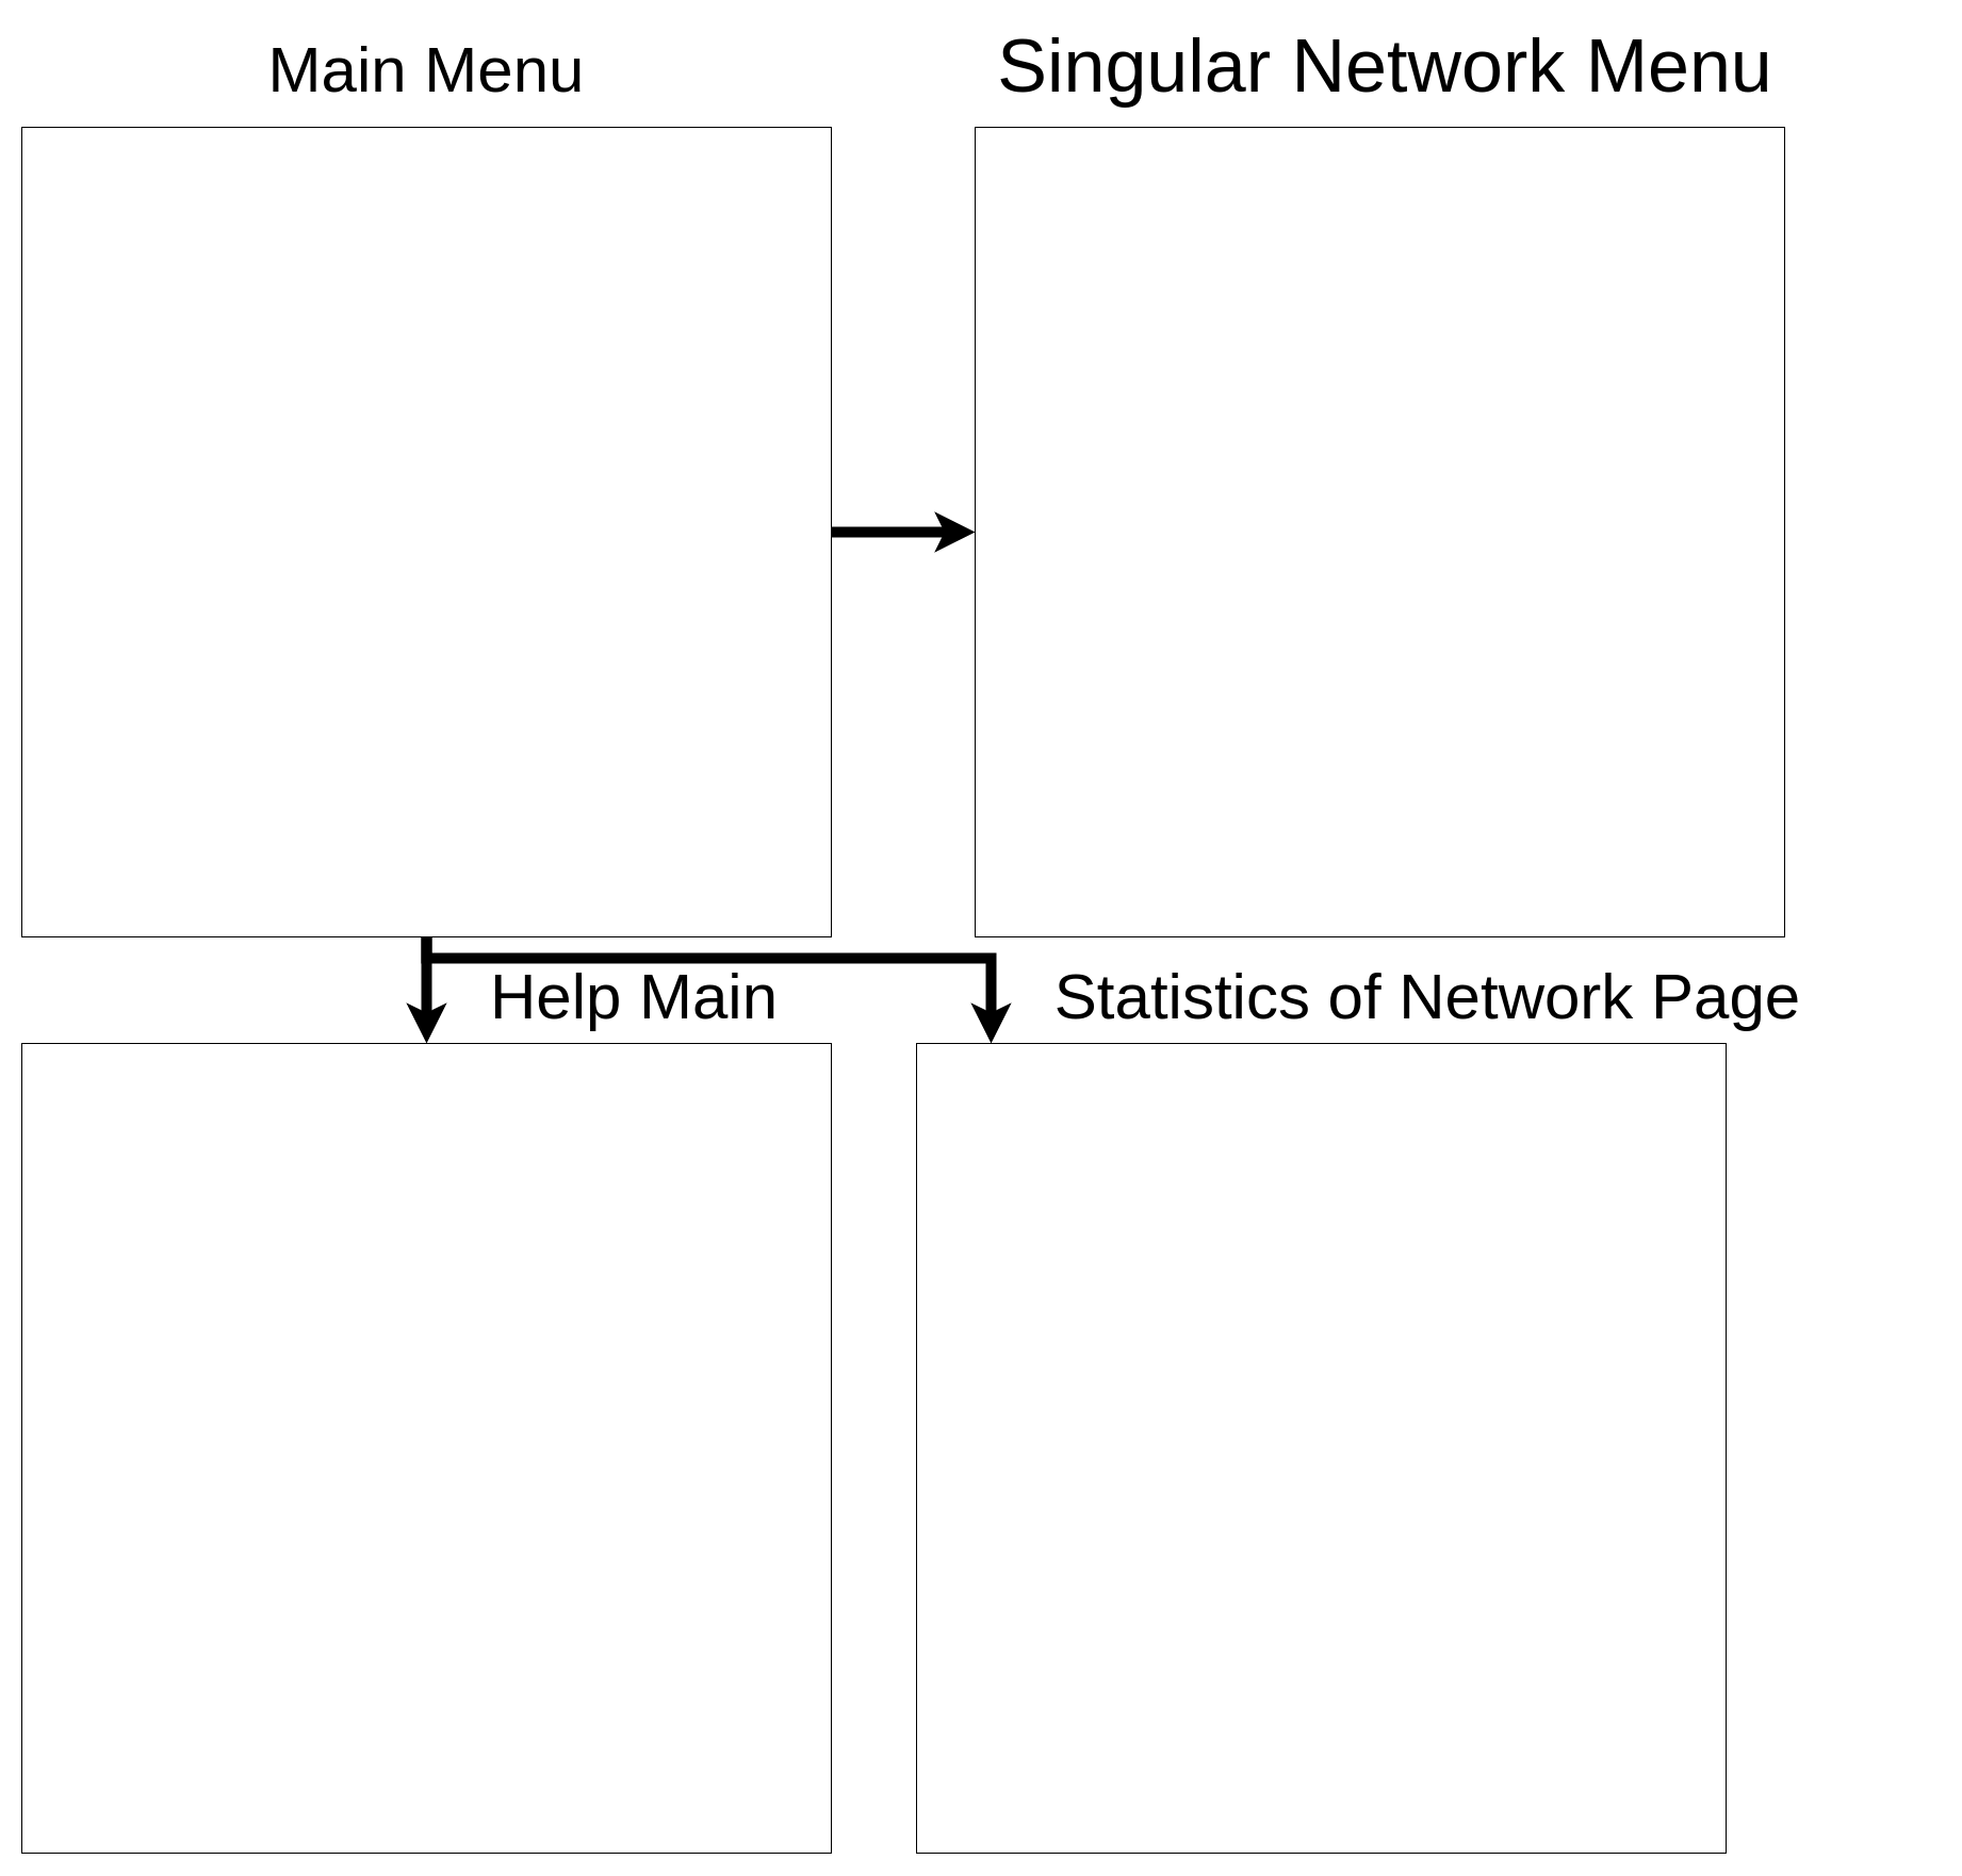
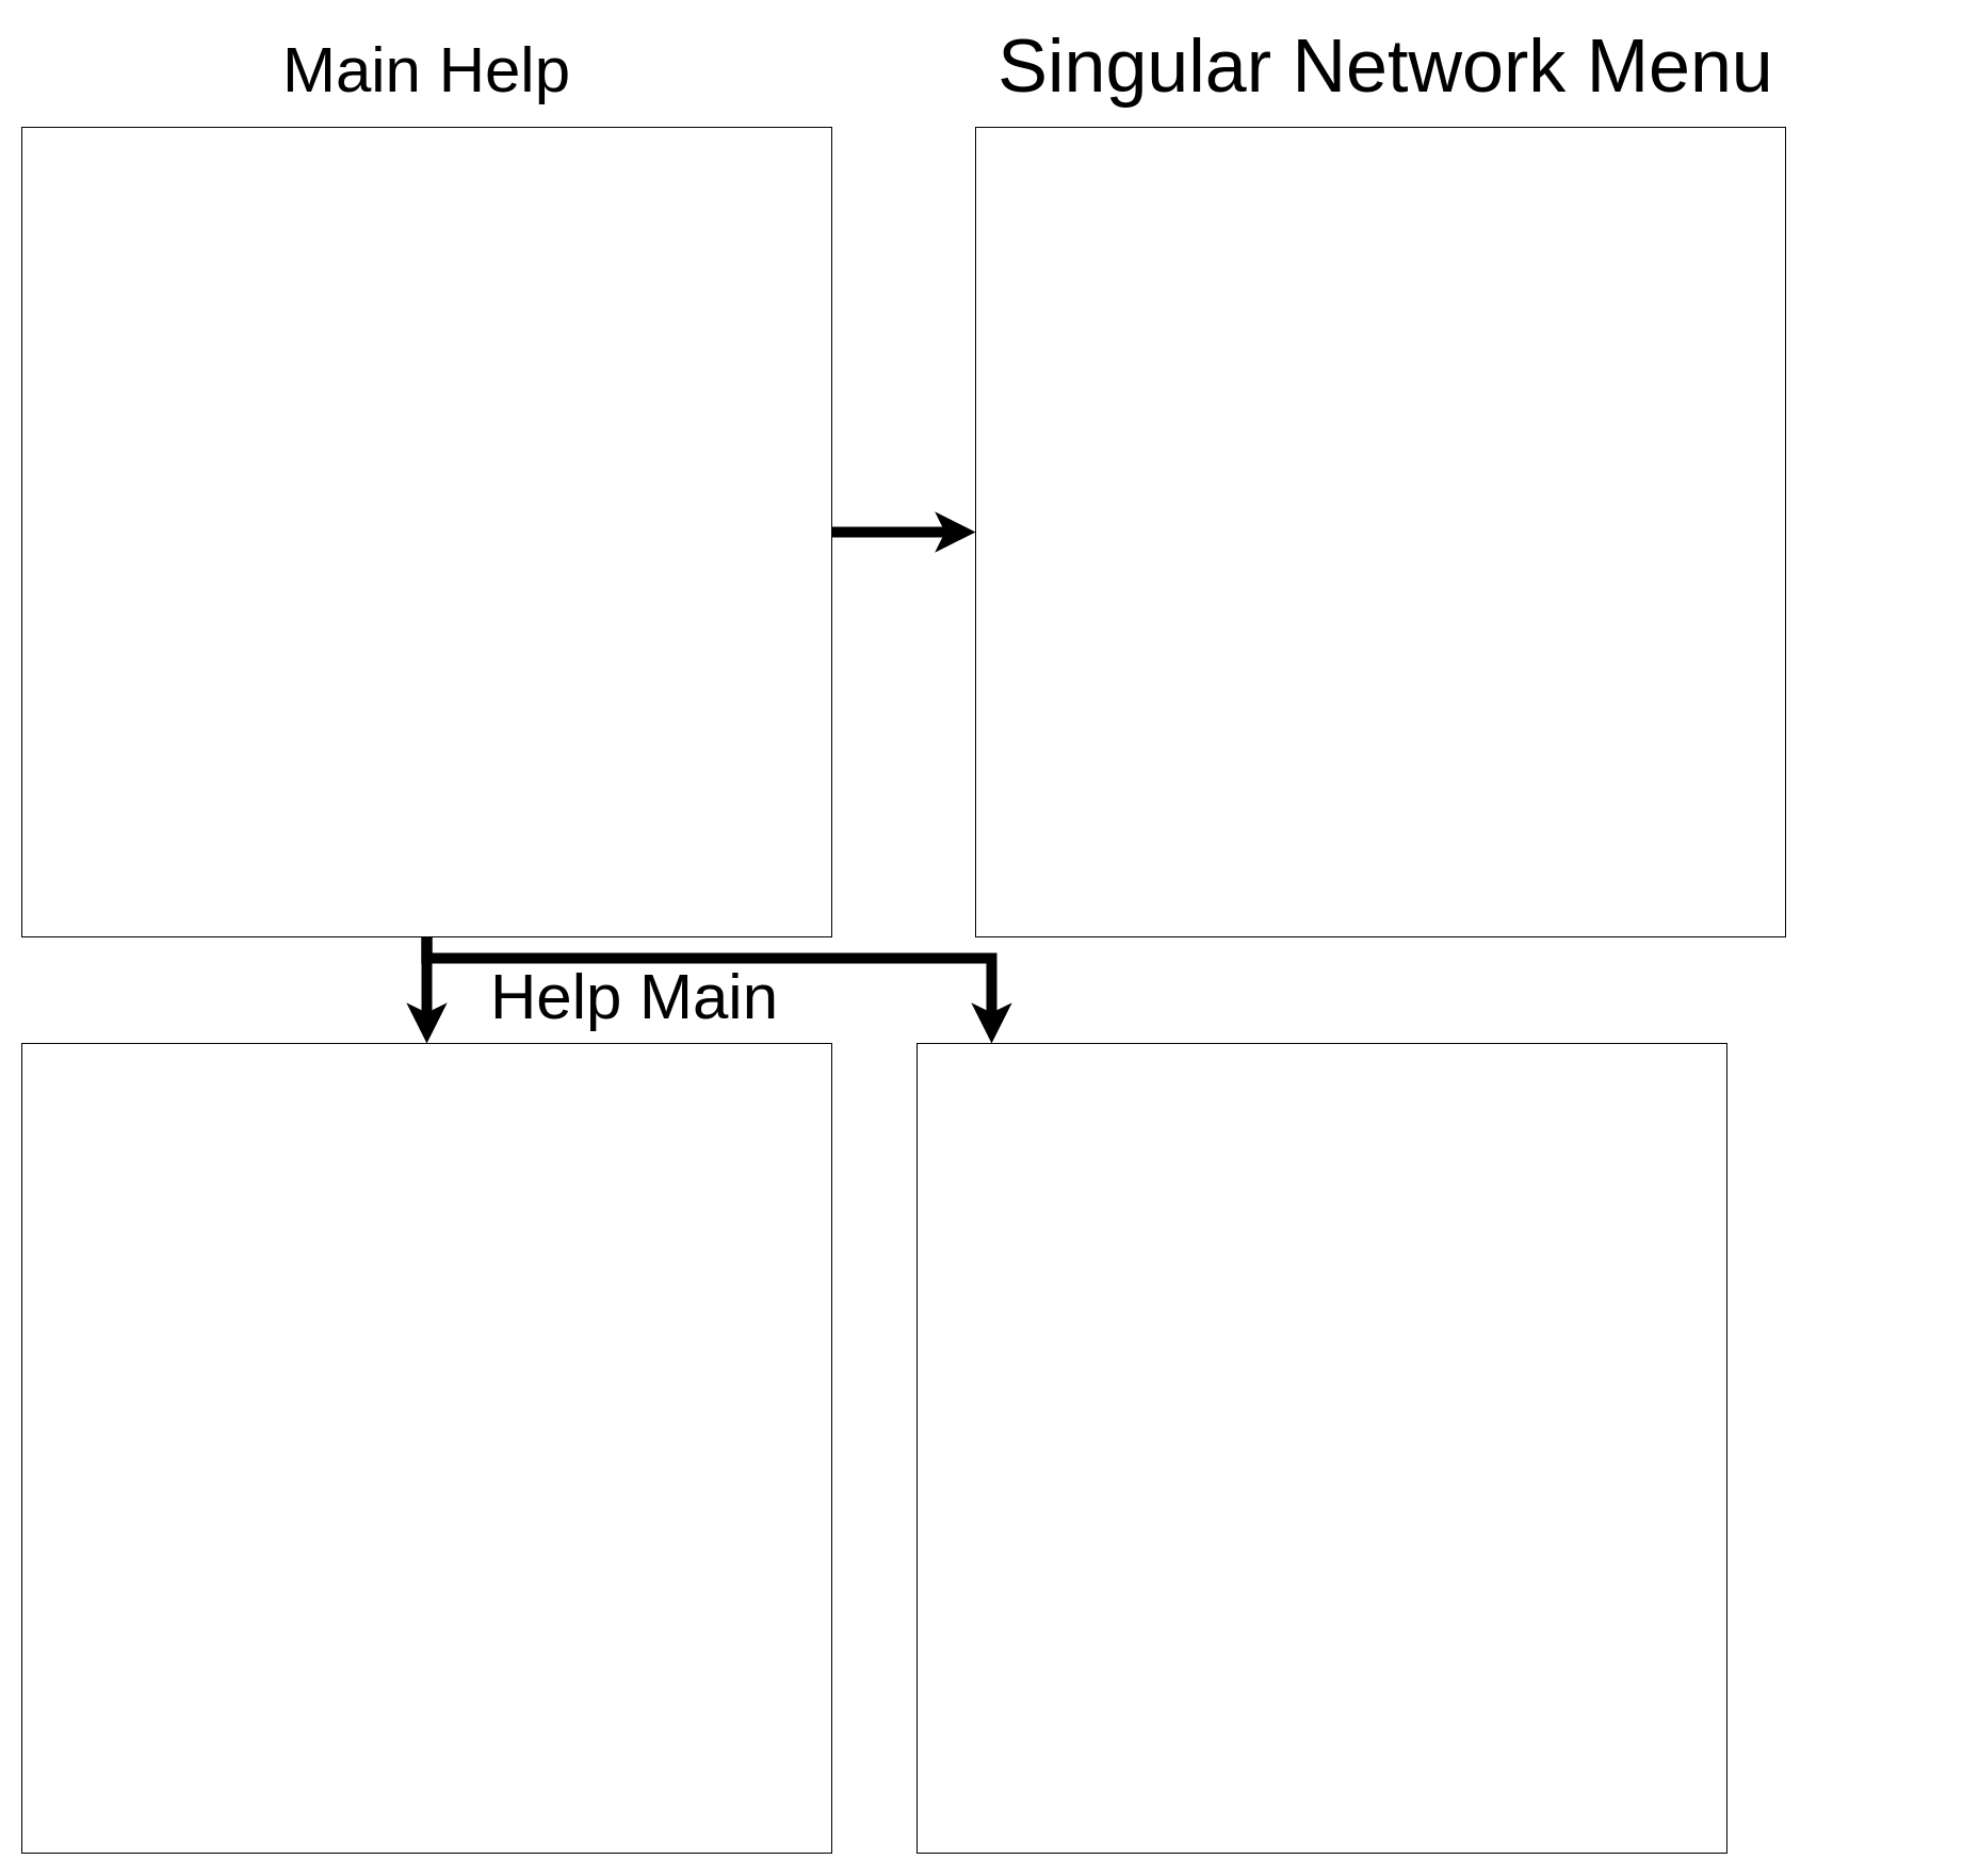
- <mxCell id="9" value="&lt;font style=&quot;font-size: 60px&quot;&gt;Main Menu&lt;/font&gt;" style="text;html=1;strokeColor=none;fillColor=none;align=center;verticalAlign=middle;whiteSpace=wrap;rounded=0;fontSize=90;" parent="1" vertex="1"><mxGeometry x="115" y="20" width="570" height="30" as="geometry" /></mxCell>
+ <mxCell id="9" value="&lt;font style=&quot;font-size: 60px&quot;&gt;Main Help&lt;/font&gt;" style="text;html=1;strokeColor=none;fillColor=none;align=center;verticalAlign=middle;whiteSpace=wrap;rounded=0;fontSize=90;" parent="1" vertex="1"><mxGeometry x="115" y="20" width="570" height="30" as="geometry" /></mxCell>
- <mxCell id="11" value="&lt;font style=&quot;font-size: 60px&quot;&gt;Statistics of Network Page&lt;/font&gt;" style="text;html=1;strokeColor=none;fillColor=none;align=center;verticalAlign=middle;whiteSpace=wrap;rounded=0;fontSize=90;" parent="1" vertex="1"><mxGeometry x="860" y="890" width="960" height="30" as="geometry" /></mxCell>
